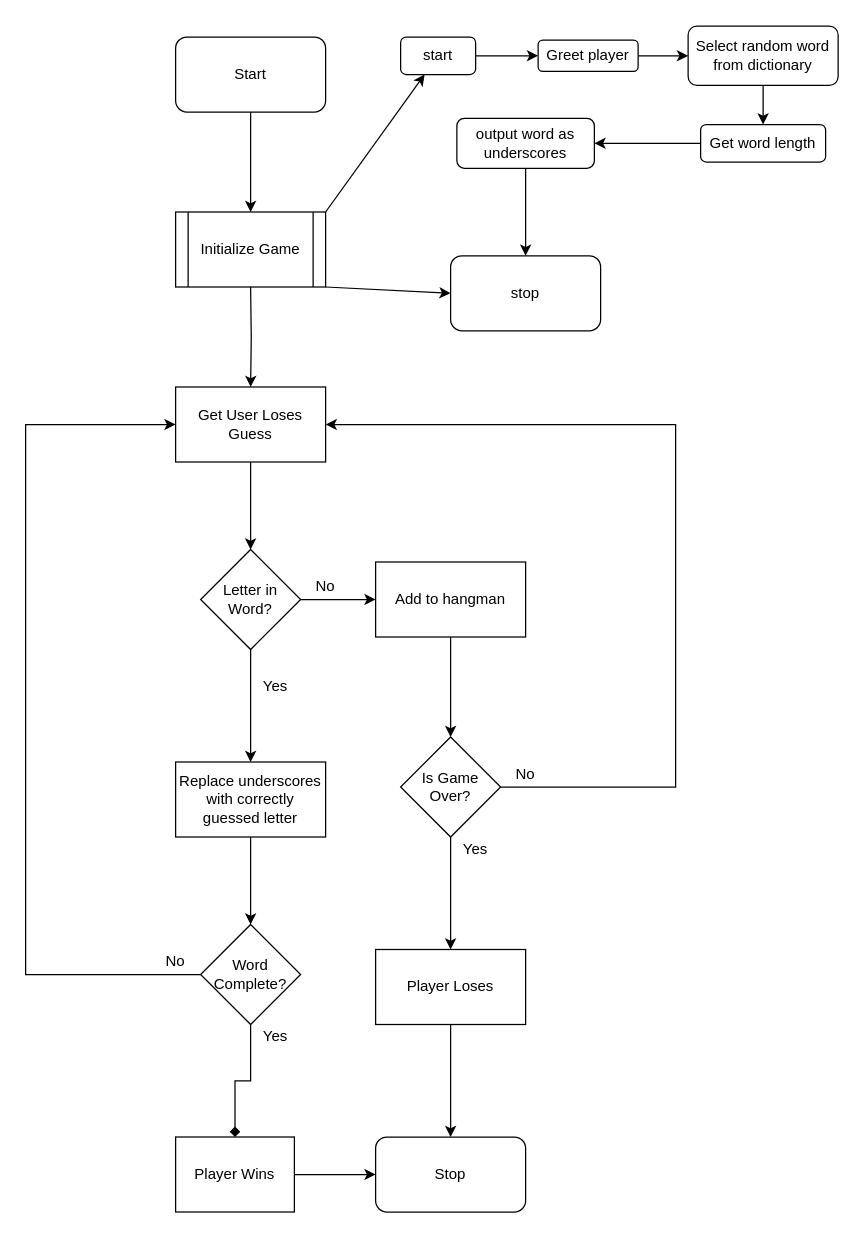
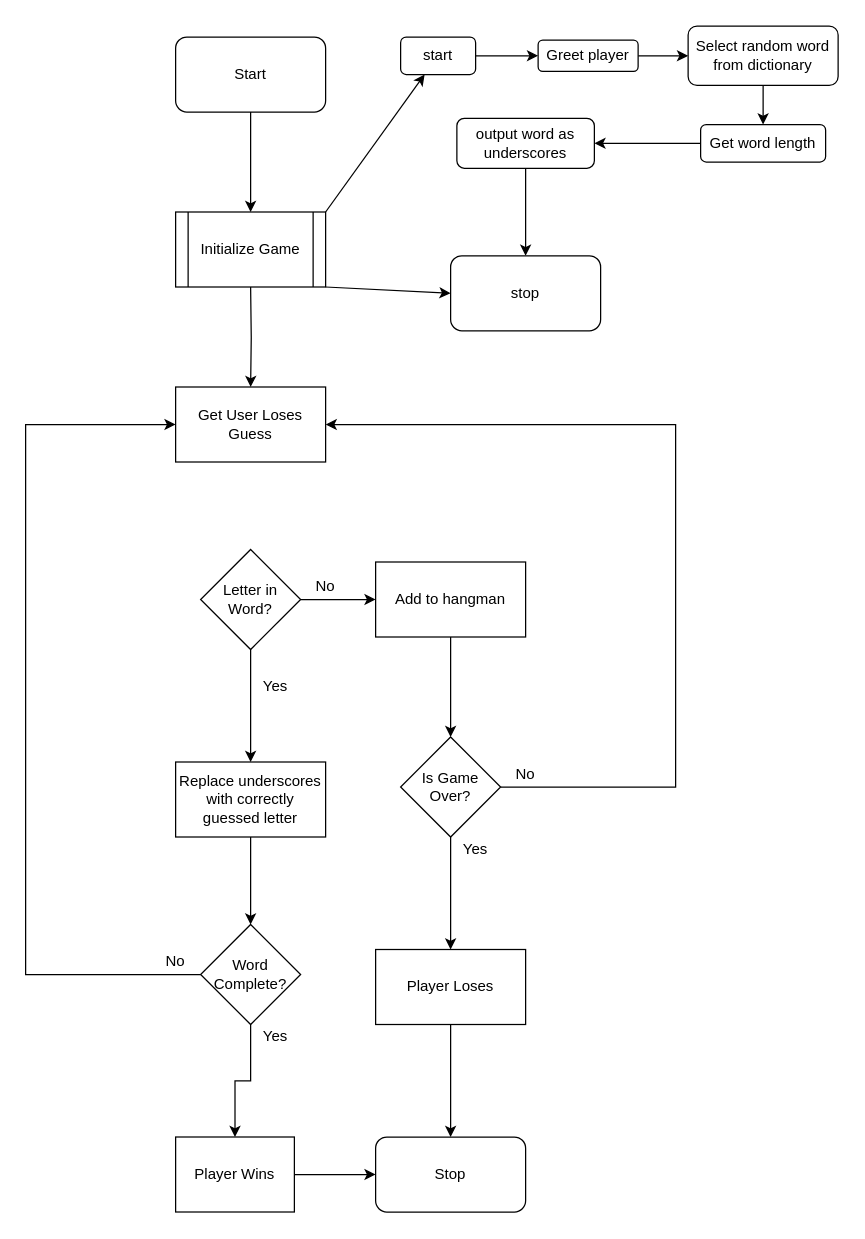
- <mxCell id="5" value="" style="edgeStyle=orthogonalEdgeStyle;rounded=0;orthogonalLoop=1;jettySize=auto;html=1;" edge="1" parent="1" source="6" target="9"><mxGeometry relative="1" as="geometry" /></mxCell>
- <mxCell id="14" value="" style="edgeStyle=orthogonalEdgeStyle;rounded=0;orthogonalLoop=1;jettySize=auto;html=1;endArrow=diamond;" edge="1" parent="1" source="15" target="18"><mxGeometry relative="1" as="geometry" /></mxCell>
+ <mxCell id="14" value="" style="edgeStyle=orthogonalEdgeStyle;rounded=0;orthogonalLoop=1;jettySize=auto;html=1;" edge="1" parent="1" source="15" target="18"><mxGeometry relative="1" as="geometry" /></mxCell>
